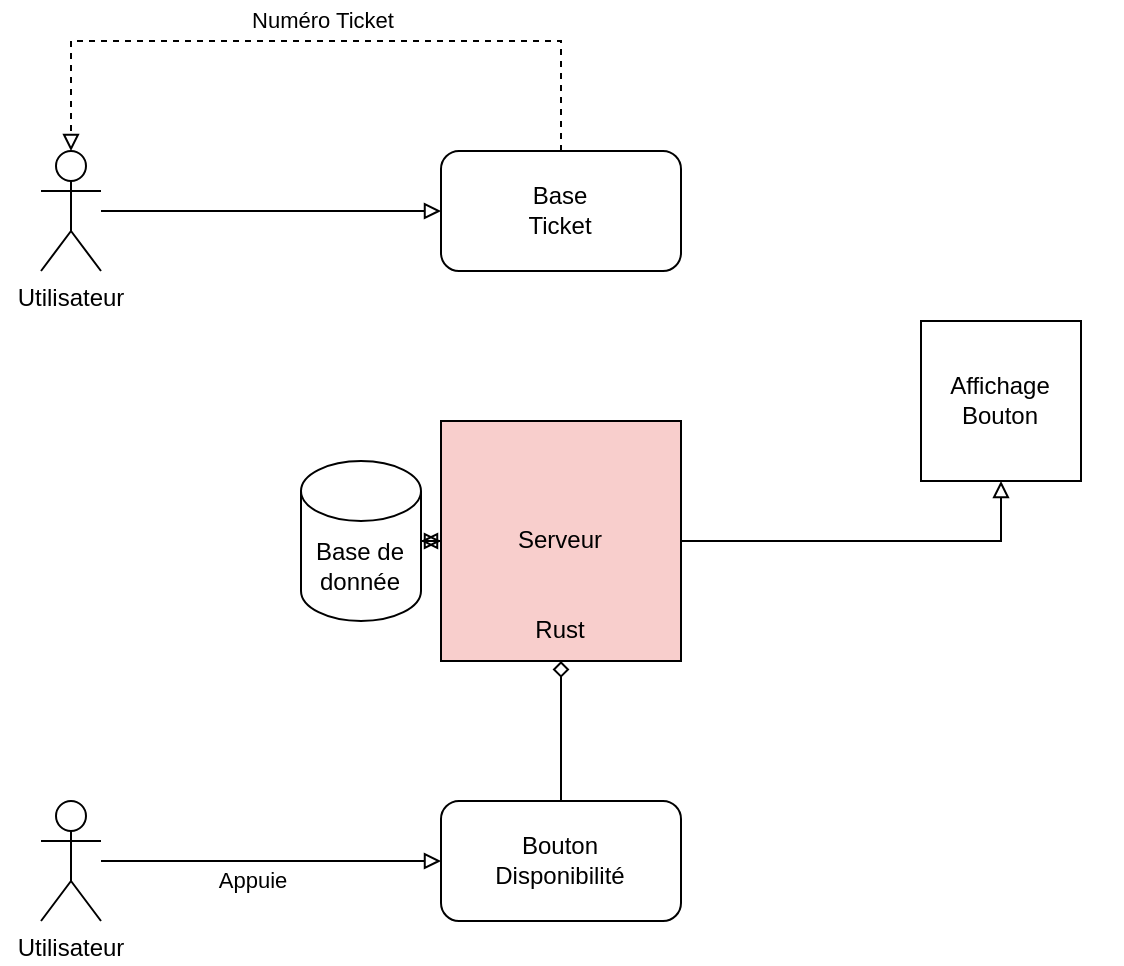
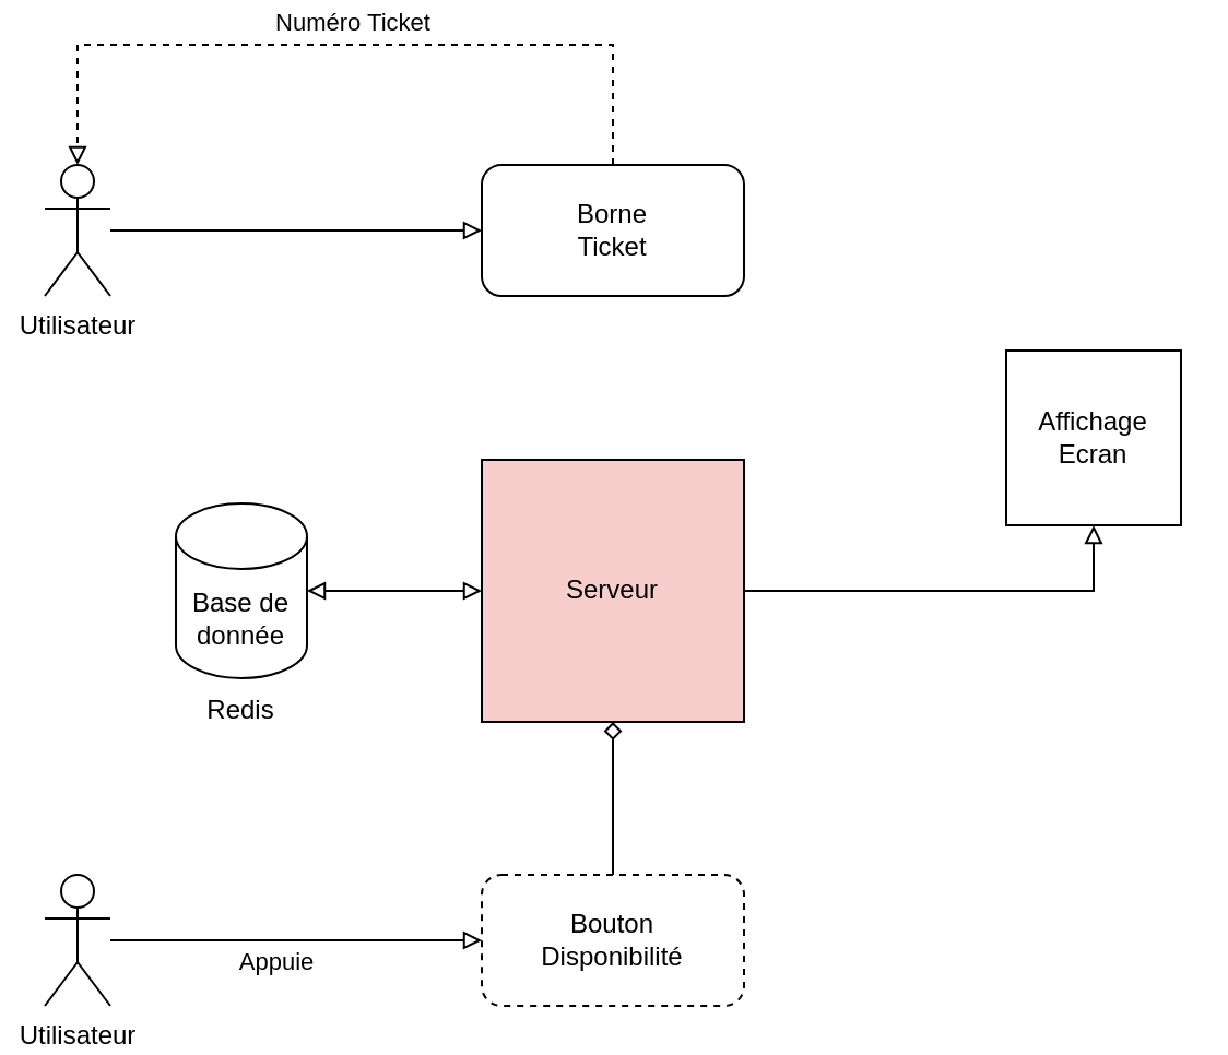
- <mxCell id="5" value="Base&lt;br&gt;Ticket" style="rounded=1;whiteSpace=wrap;html=1;" parent="1" vertex="1"><mxGeometry x="220" y="75" width="120" height="60" as="geometry" /></mxCell>
+ <mxCell id="5" value="Borne&lt;br&gt;Ticket" style="rounded=1;whiteSpace=wrap;html=1;" parent="1" vertex="1"><mxGeometry x="220" y="75" width="120" height="60" as="geometry" /></mxCell>
- <mxCell id="14" value="Affichage&lt;br&gt;Bouton" style="whiteSpace=wrap;html=1;aspect=fixed;" parent="1" vertex="1"><mxGeometry x="460" y="160" width="80" height="80" as="geometry" /></mxCell>
+ <mxCell id="14" value="Affichage&lt;br&gt;Ecran" style="whiteSpace=wrap;html=1;aspect=fixed;" parent="1" vertex="1"><mxGeometry x="460" y="160" width="80" height="80" as="geometry" /></mxCell>
- <mxCell id="7" value="Base de donnée" style="shape=cylinder3;whiteSpace=wrap;html=1;boundedLbl=1;backgroundOutline=1;size=15;" parent="1" vertex="1"><mxGeometry x="150" y="230" width="60" height="80" as="geometry" /></mxCell>
+ <mxCell id="7" value="Base de donnée" style="shape=cylinder3;whiteSpace=wrap;html=1;boundedLbl=1;backgroundOutline=1;size=15;" parent="1" vertex="1"><mxGeometry x="80" y="230" width="60" height="80" as="geometry" /></mxCell>
- <mxCell id="16" value="Rust" style="text;html=1;strokeColor=none;fillColor=none;align=center;verticalAlign=middle;whiteSpace=wrap;rounded=0;" vertex="1" parent="1"><mxGeometry x="250" y="300" width="60" height="30" as="geometry" /></mxCell>
+ <mxCell id="15" value="Redis" style="text;html=1;strokeColor=none;fillColor=none;align=center;verticalAlign=middle;whiteSpace=wrap;rounded=0;" vertex="1" parent="1"><mxGeometry x="80" y="310" width="60" height="30" as="geometry" /></mxCell>
- <mxCell id="11" value="Bouton&lt;br&gt;Disponibilité" style="rounded=1;whiteSpace=wrap;html=1;" parent="1" vertex="1"><mxGeometry x="220" y="400" width="120" height="60" as="geometry" /></mxCell>
+ <mxCell id="11" value="Bouton&lt;br&gt;Disponibilité" style="rounded=1;whiteSpace=wrap;html=1;dashed=1;" parent="1" vertex="1"><mxGeometry x="220" y="400" width="120" height="60" as="geometry" /></mxCell>
